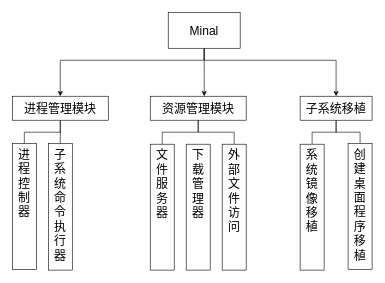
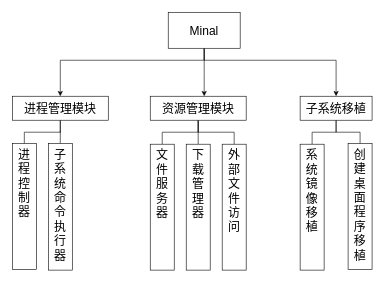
+ <mxCell id="10" style="edgeStyle=orthogonalEdgeStyle;rounded=0;orthogonalLoop=1;jettySize=auto;html=1;entryX=0.5;entryY=0;entryDx=0;entryDy=0;endArrow=none;endFill=0;fontSize=20;" parent="1" source="12" target="19" edge="1"><mxGeometry relative="1" as="geometry" /></mxCell>
